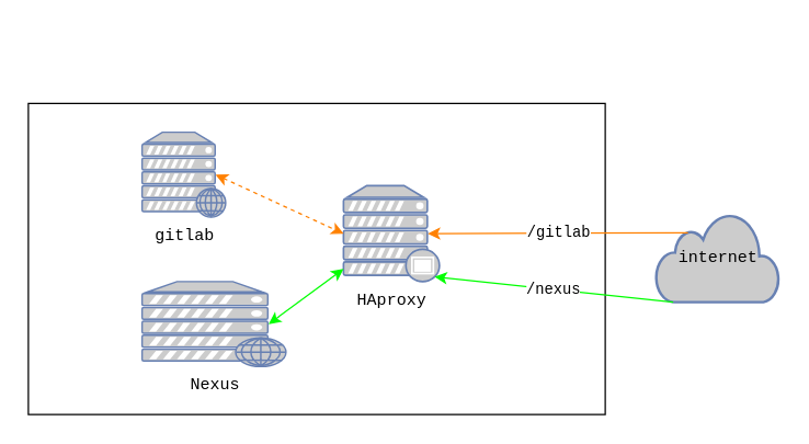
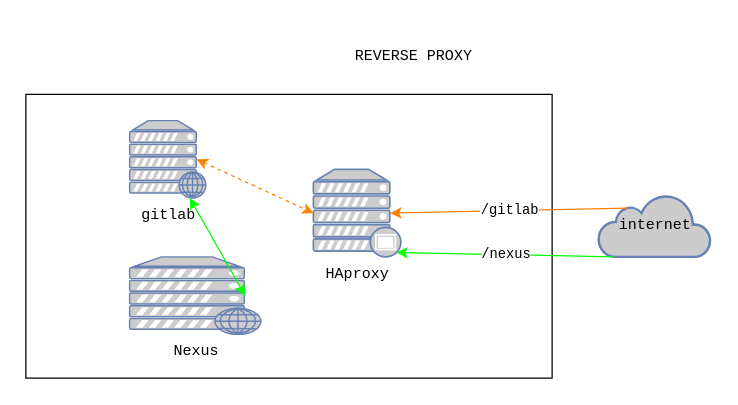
+ <mxCell id="7" value="REVERSE PROXY" style="text;html=1;strokeColor=none;fillColor=none;align=center;verticalAlign=middle;whiteSpace=wrap;rounded=0;fontFamily=Courier New;fontColor=#000000;" vertex="1" parent="1"><mxGeometry x="272" y="20" width="117" height="50" as="geometry" /></mxCell>
- <mxCell id="4" value="internet" style="html=1;outlineConnect=0;fillColor=#CCCCCC;strokeColor=#6881B3;gradientColor=none;gradientDirection=north;strokeWidth=2;shape=mxgraph.networks.cloud;fontColor=#000000;fontFamily=Courier New;" vertex="1" parent="1"><mxGeometry x="478" y="155" width="90" height="65" as="geometry" /></mxCell>
+ <mxCell id="4" value="internet" style="html=1;outlineConnect=0;fillColor=#CCCCCC;strokeColor=#6881B3;gradientColor=none;gradientDirection=north;strokeWidth=2;shape=mxgraph.networks.cloud;fontColor=#000000;fontFamily=Courier New;" vertex="1" parent="1"><mxGeometry x="478" y="155" width="90" height="50" as="geometry" /></mxCell>
- <mxCell id="10" value="" style="endArrow=classic;startArrow=classic;html=1;strokeColor=#00FF00;fontFamily=Courier New;fontColor=#000000;exitX=0.88;exitY=0.5;exitDx=0;exitDy=0;exitPerimeter=0;" edge="1" parent="1" source="9" target="3"><mxGeometry width="50" height="50" relative="1" as="geometry"><mxPoint x="287" y="212" as="sourcePoint" /><mxPoint x="337" y="162" as="targetPoint" /></mxGeometry></mxCell>
+ <mxCell id="10" value="" style="endArrow=classic;startArrow=classic;html=1;strokeColor=#00FF00;fontFamily=Courier New;fontColor=#000000;exitX=0.88;exitY=0.5;exitDx=0;exitDy=0;exitPerimeter=0;" edge="1" parent="1" source="9" target="8"><mxGeometry width="50" height="50" relative="1" as="geometry"><mxPoint x="287" y="212" as="sourcePoint" /><mxPoint x="337" y="162" as="targetPoint" /></mxGeometry></mxCell>
